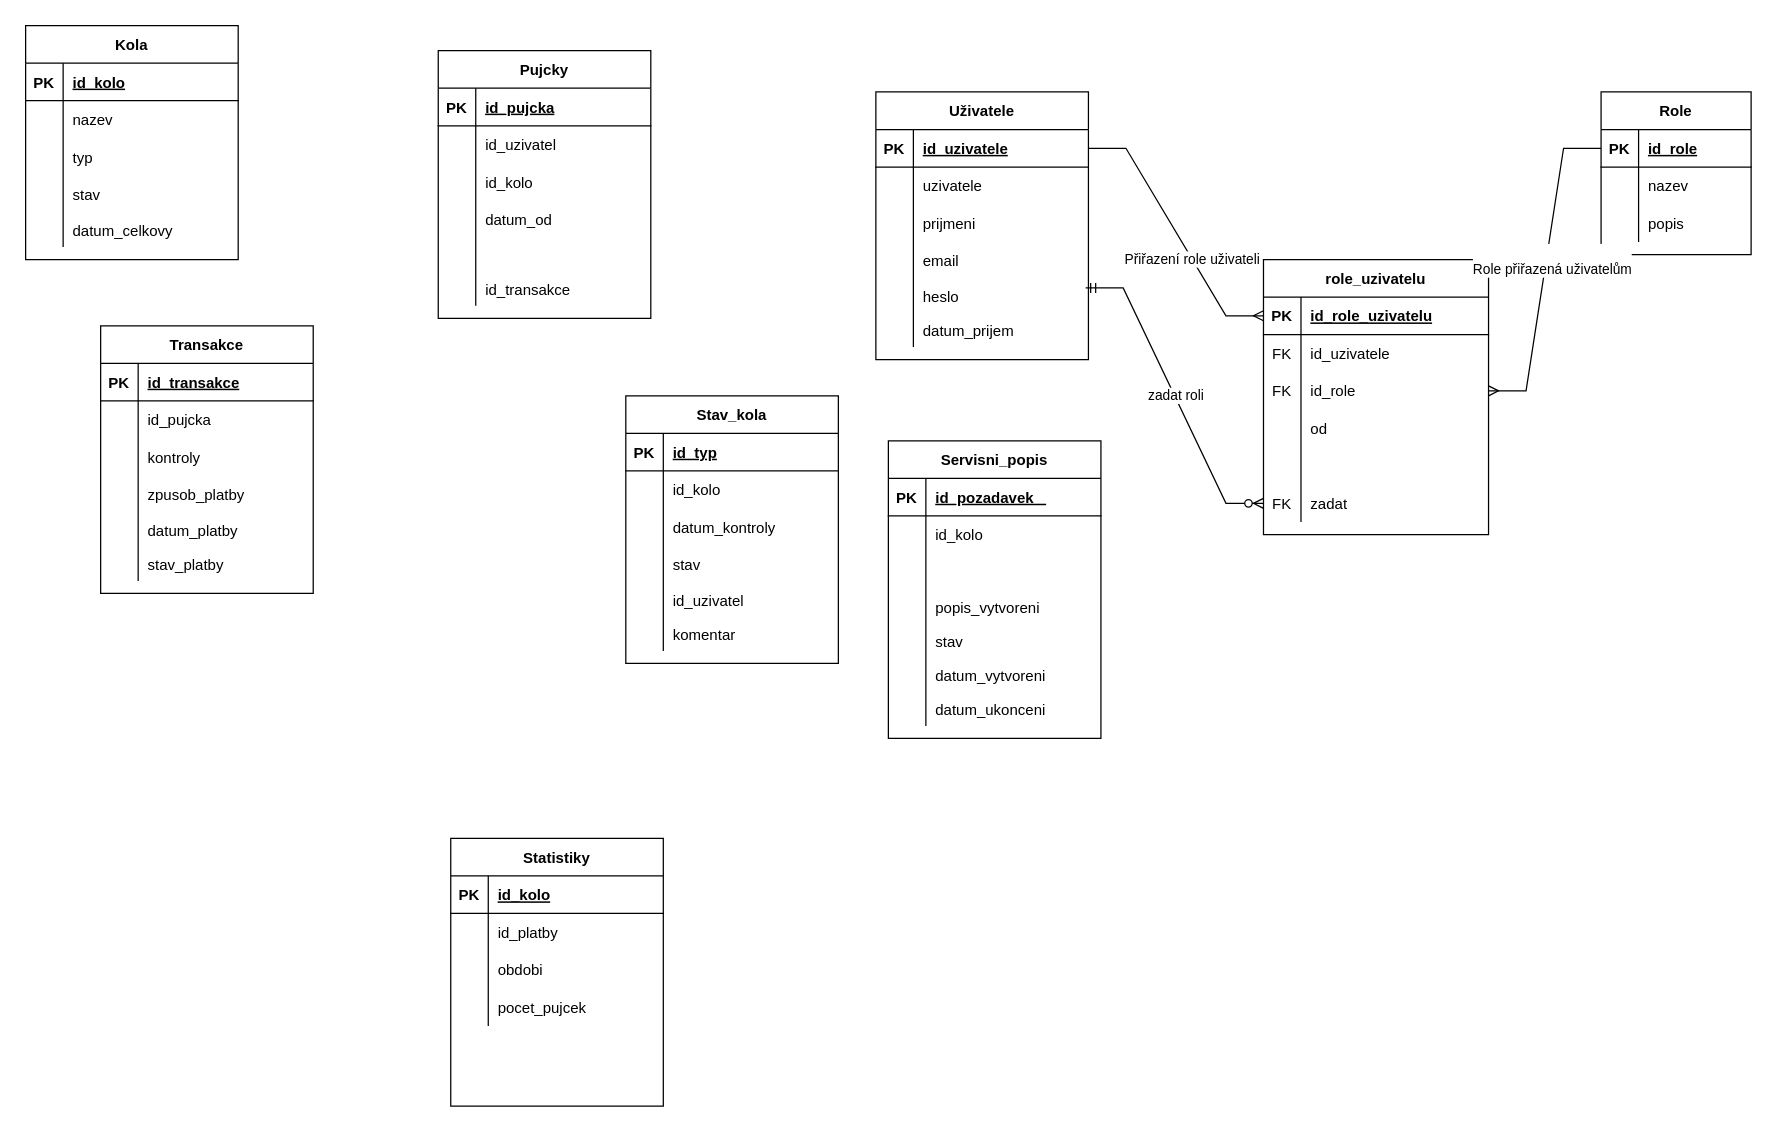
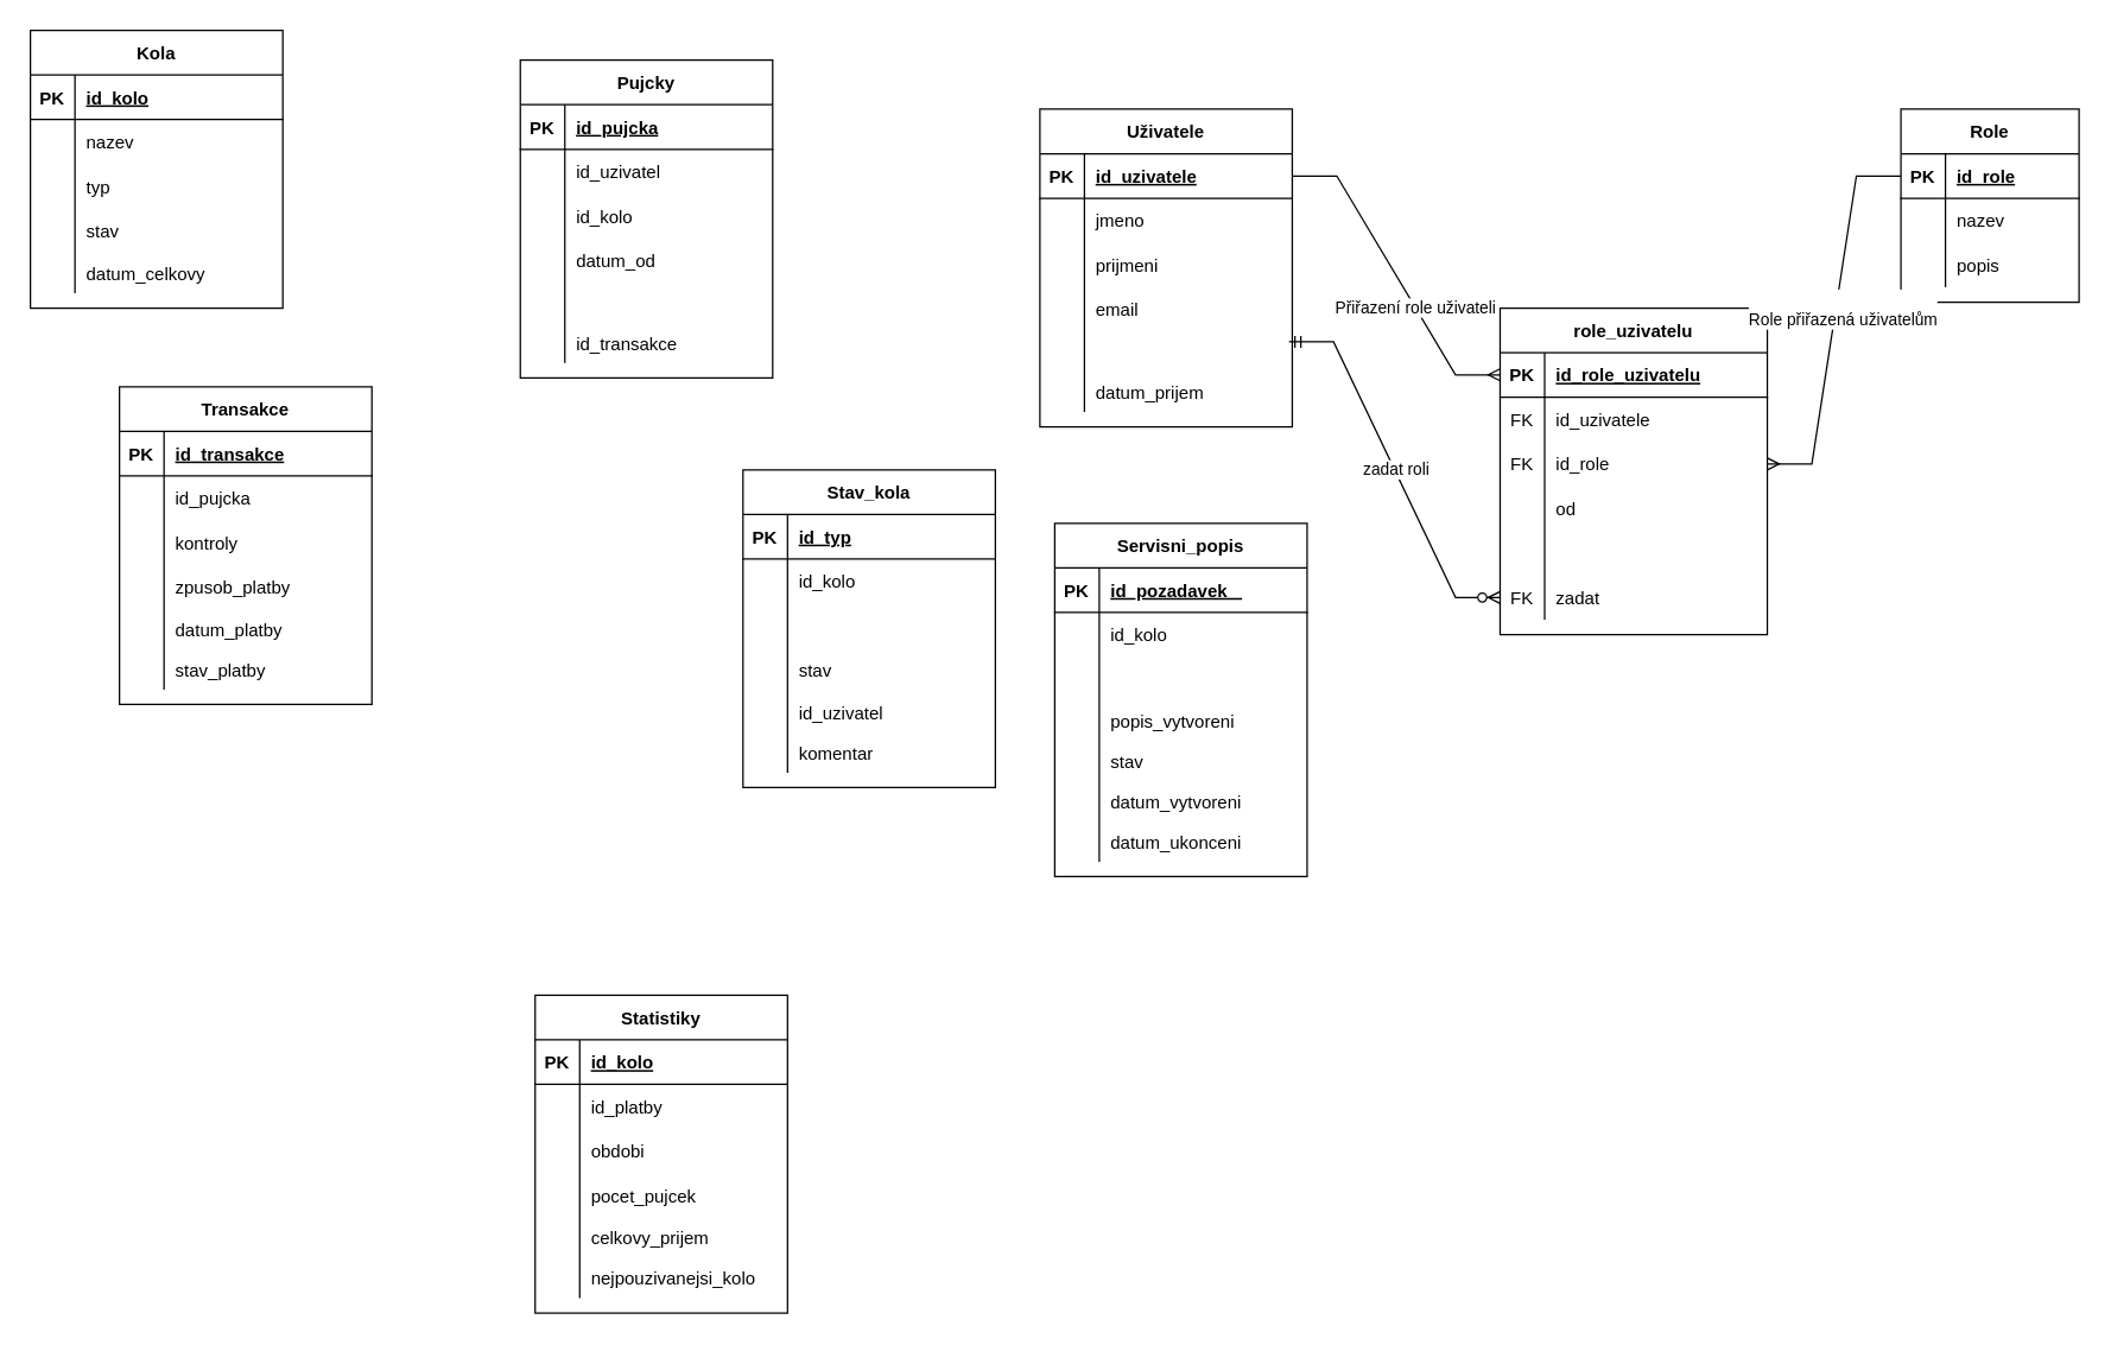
- <mxCell id="36" value="uzivatele" style="shape=partialRectangle;overflow=hidden;connectable=0;fillColor=none;top=0;left=0;bottom=0;right=0;align=left;spacingLeft=6;" vertex="1" parent="34"><mxGeometry x="30" width="140" height="30" as="geometry"><mxRectangle width="140" height="30" as="alternateBounds" /></mxGeometry></mxCell>
+ <mxCell id="36" value="jmeno" style="shape=partialRectangle;overflow=hidden;connectable=0;fillColor=none;top=0;left=0;bottom=0;right=0;align=left;spacingLeft=6;" vertex="1" parent="34"><mxGeometry x="30" width="140" height="30" as="geometry"><mxRectangle width="140" height="30" as="alternateBounds" /></mxGeometry></mxCell>
- <mxCell id="45" value="heslo" style="shape=partialRectangle;overflow=hidden;connectable=0;fillColor=none;top=0;left=0;bottom=0;right=0;align=left;spacingLeft=6;" vertex="1" parent="43"><mxGeometry x="30" width="140" height="27" as="geometry"><mxRectangle width="140" height="27" as="alternateBounds" /></mxGeometry></mxCell>
- <mxCell id="98" value="datum_kontroly" style="shape=partialRectangle;overflow=hidden;connectable=0;fillColor=none;top=0;left=0;bottom=0;right=0;align=left;spacingLeft=6;" vertex="1" parent="96"><mxGeometry x="30" width="140" height="30" as="geometry"><mxRectangle width="140" height="30" as="alternateBounds" /></mxGeometry></mxCell>
+ <mxCell id="163" value="celkovy_prijem" style="shape=partialRectangle;overflow=hidden;connectable=0;fillColor=none;top=0;left=0;bottom=0;right=0;align=left;spacingLeft=6;" vertex="1" parent="161"><mxGeometry x="30" width="140" height="27" as="geometry"><mxRectangle width="140" height="27" as="alternateBounds" /></mxGeometry></mxCell>
+ <mxCell id="166" value="nejpouzivanejsi_kolo" style="shape=partialRectangle;overflow=hidden;connectable=0;fillColor=none;top=0;left=0;bottom=0;right=0;align=left;spacingLeft=6;" vertex="1" parent="164"><mxGeometry x="30" width="140" height="27" as="geometry"><mxRectangle width="140" height="27" as="alternateBounds" /></mxGeometry></mxCell>
